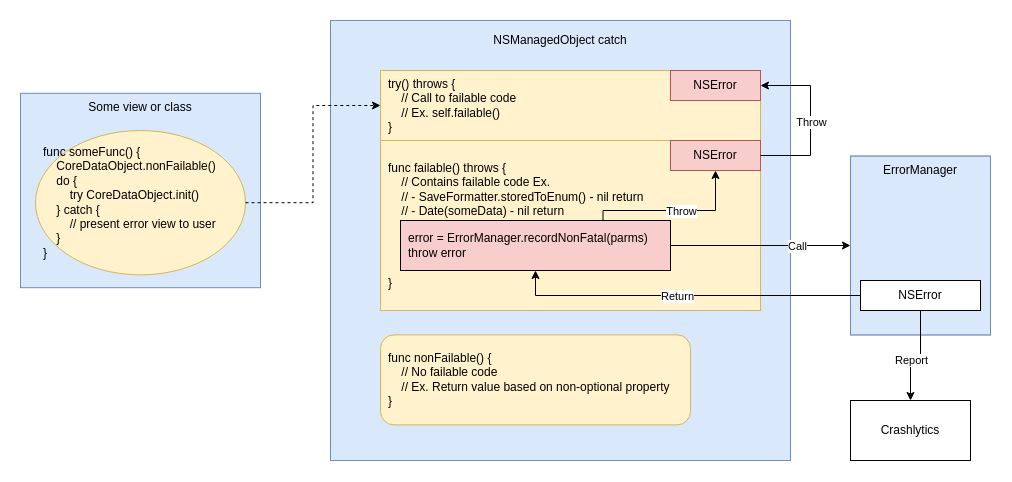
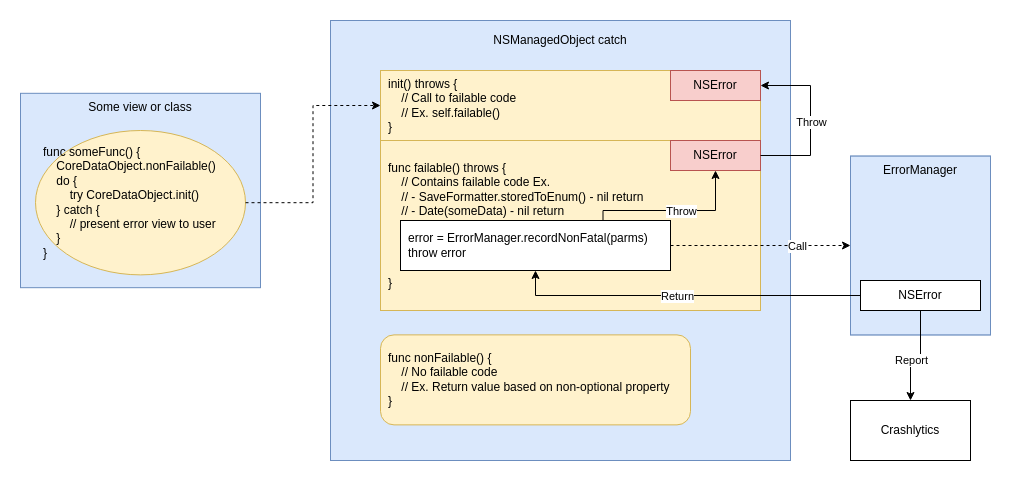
- <mxCell id="15" value="try() throws {&lt;br&gt;&amp;nbsp; &amp;nbsp; // Call to failable code&lt;br&gt;&amp;nbsp; &amp;nbsp; // Ex. self.failable()&lt;br&gt;&lt;div&gt;&lt;span&gt;}&lt;/span&gt;&lt;/div&gt;" style="rounded=0;whiteSpace=wrap;html=1;align=left;spacing=8;fillColor=#fff2cc;strokeColor=#d6b656;" vertex="1" parent="11"><mxGeometry x="50" y="50" width="380" height="70" as="geometry" /></mxCell>
+ <mxCell id="15" value="init() throws {&lt;br&gt;&amp;nbsp; &amp;nbsp; // Call to failable code&lt;br&gt;&amp;nbsp; &amp;nbsp; // Ex. self.failable()&lt;br&gt;&lt;div&gt;&lt;span&gt;}&lt;/span&gt;&lt;/div&gt;" style="rounded=0;whiteSpace=wrap;html=1;align=left;spacing=8;fillColor=#fff2cc;strokeColor=#d6b656;" vertex="1" parent="11"><mxGeometry x="50" y="50" width="380" height="70" as="geometry" /></mxCell>
- <mxCell id="20" value="error = ErrorManager.recordNonFatal(parms)&lt;br&gt;throw error" style="rounded=0;whiteSpace=wrap;html=1;align=left;spacing=8;fillColor=#f8cecc;" vertex="1" parent="11"><mxGeometry x="70" y="200" width="270" height="50" as="geometry" /></mxCell>
+ <mxCell id="20" value="error = ErrorManager.recordNonFatal(parms)&lt;br&gt;throw error" style="rounded=0;whiteSpace=wrap;html=1;align=left;spacing=8;" vertex="1" parent="11"><mxGeometry x="70" y="200" width="270" height="50" as="geometry" /></mxCell>
- <mxCell id="24" style="edgeStyle=orthogonalEdgeStyle;rounded=0;orthogonalLoop=1;jettySize=auto;html=1;exitX=1;exitY=0.5;exitDx=0;exitDy=0;entryX=0;entryY=0.5;entryDx=0;entryDy=0;" edge="1" parent="1" source="20" target="7"><mxGeometry relative="1" as="geometry" /></mxCell>
+ <mxCell id="24" style="edgeStyle=orthogonalEdgeStyle;rounded=0;orthogonalLoop=1;jettySize=auto;html=1;exitX=1;exitY=0.5;exitDx=0;exitDy=0;entryX=0;entryY=0.5;entryDx=0;entryDy=0;dashed=1;" edge="1" parent="1" source="20" target="7"><mxGeometry relative="1" as="geometry" /></mxCell>
